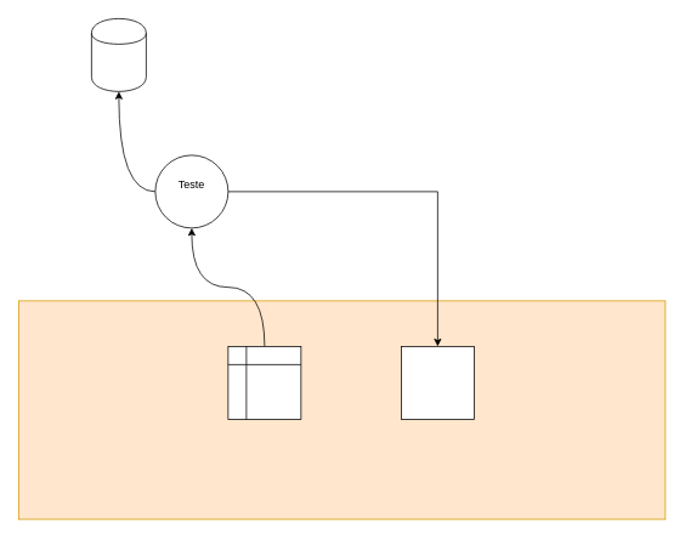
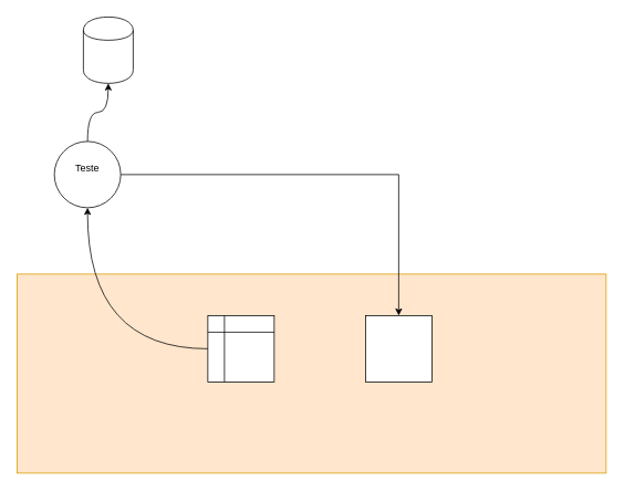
- <mxCell id="5" value="&lt;div&gt;Teste&lt;/div&gt;&lt;div&gt;&lt;br&gt;&lt;/div&gt;" style="ellipse;whiteSpace=wrap;html=1;aspect=fixed;" parent="1" vertex="1"><mxGeometry x="170" y="170" width="80" height="80" as="geometry" /></mxCell>
+ <mxCell id="5" value="&lt;div&gt;Teste&lt;/div&gt;&lt;div&gt;&lt;br&gt;&lt;/div&gt;" style="ellipse;whiteSpace=wrap;html=1;aspect=fixed;" parent="1" vertex="1"><mxGeometry x="65" y="170" width="80" height="80" as="geometry" /></mxCell>
